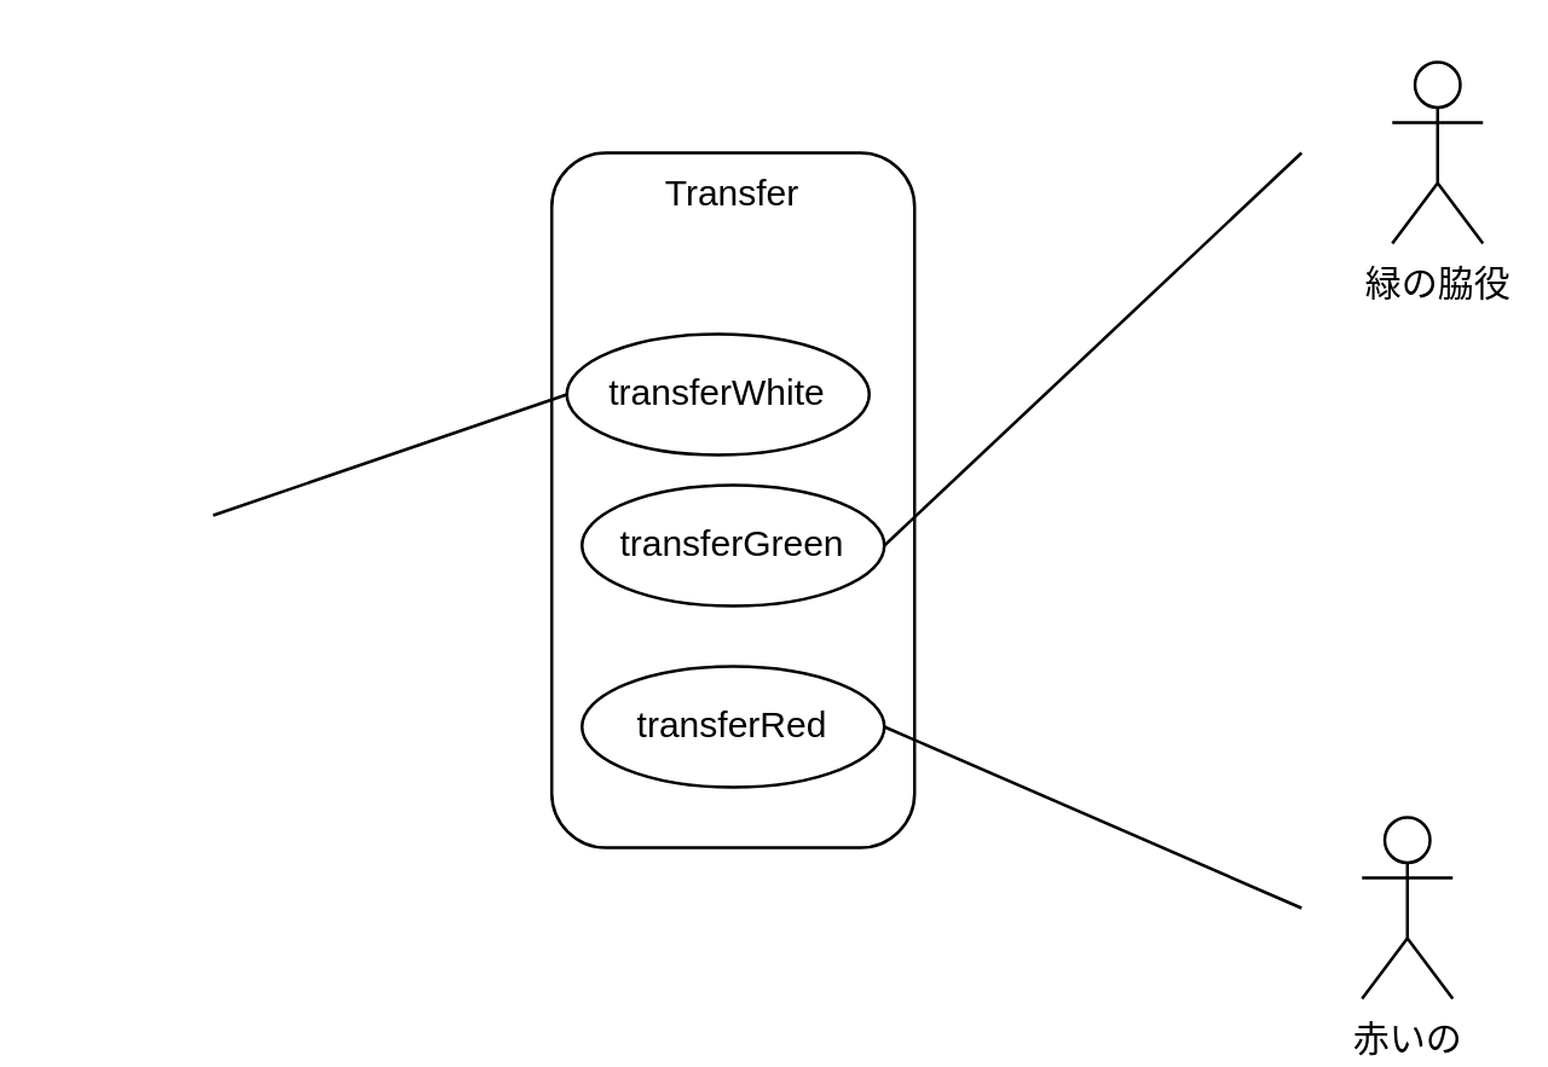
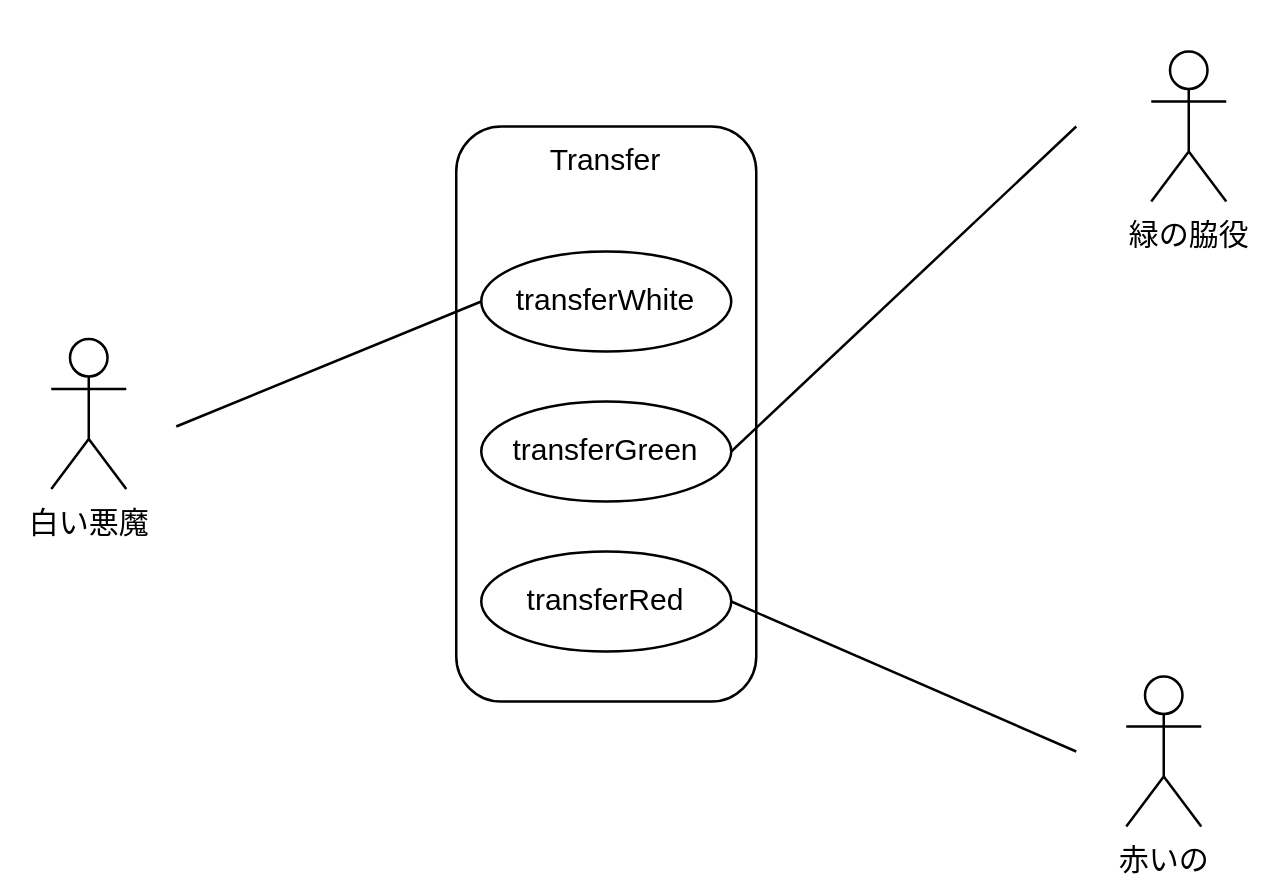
- <mxCell id="6" value="transferWhite" style="ellipse;whiteSpace=wrap;html=1;verticalAlign=middle;" vertex="1" parent="1"><mxGeometry x="187" y="110" width="100" height="40" as="geometry" /></mxCell>
+ <mxCell id="6" value="transferWhite" style="ellipse;whiteSpace=wrap;html=1;verticalAlign=middle;" vertex="1" parent="1"><mxGeometry x="192" y="100" width="100" height="40" as="geometry" /></mxCell>
+ <mxCell id="3" value="白い悪魔" style="shape=umlActor;verticalLabelPosition=bottom;verticalAlign=top;html=1;outlineConnect=0;" vertex="1" parent="1"><mxGeometry x="20" y="135" width="30" height="60" as="geometry" /></mxCell>
